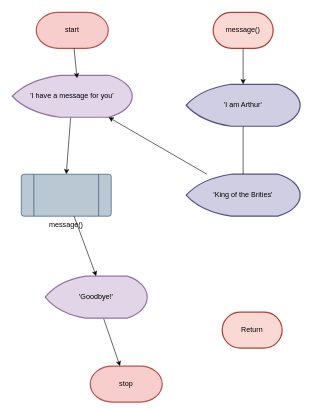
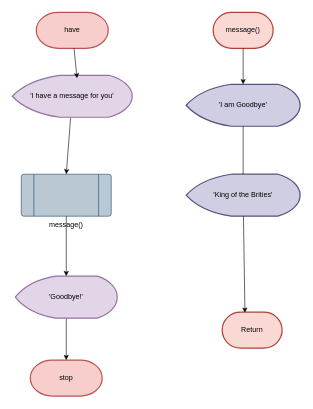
- <mxCell id="2" value="start" style="strokeWidth=2;html=1;shape=mxgraph.flowchart.terminator;whiteSpace=wrap;fillColor=#f8cecc;strokeColor=#b85450;" vertex="1" parent="1"><mxGeometry x="60" y="20" width="120" height="60" as="geometry" /></mxCell>
+ <mxCell id="2" value="have" style="strokeWidth=2;html=1;shape=mxgraph.flowchart.terminator;whiteSpace=wrap;fillColor=#f8cecc;strokeColor=#b85450;" vertex="1" parent="1"><mxGeometry x="60" y="20" width="120" height="60" as="geometry" /></mxCell>
- <mxCell id="10" value="'I am Arthur'" style="strokeWidth=2;html=1;shape=mxgraph.flowchart.display;whiteSpace=wrap;fillColor=#d0cee2;strokeColor=#56517e;" vertex="1" parent="1"><mxGeometry x="310" y="140" width="190" height="70" as="geometry" /></mxCell>
+ <mxCell id="10" value="'I am Goodbye'" style="strokeWidth=2;html=1;shape=mxgraph.flowchart.display;whiteSpace=wrap;fillColor=#d0cee2;strokeColor=#56517e;" vertex="1" parent="1"><mxGeometry x="310" y="140" width="190" height="70" as="geometry" /></mxCell>
- <mxCell id="17" style="edgeStyle=none;html=1;" edge="1" parent="1" source="11" target="5"><mxGeometry relative="1" as="geometry"><mxPoint x="400" y="450" as="targetPoint" /></mxGeometry></mxCell>
+ <mxCell id="17" style="edgeStyle=none;html=1;entryX=0.38;entryY=0.017;entryDx=0;entryDy=0;entryPerimeter=0;" edge="1" parent="1" source="11" target="12"><mxGeometry relative="1" as="geometry"><mxPoint x="400" y="450" as="targetPoint" /></mxGeometry></mxCell>
- <mxCell id="7" value="'Goodbye!'" style="strokeWidth=2;html=1;shape=mxgraph.flowchart.display;whiteSpace=wrap;fillColor=#e1d5e7;strokeColor=#9673a6;" vertex="1" parent="1"><mxGeometry x="75" y="460" width="170" height="70" as="geometry" /></mxCell>
+ <mxCell id="7" value="'Goodbye!'" style="strokeWidth=2;html=1;shape=mxgraph.flowchart.display;whiteSpace=wrap;fillColor=#e1d5e7;strokeColor=#9673a6;" vertex="1" parent="1"><mxGeometry x="25" y="460" width="170" height="70" as="geometry" /></mxCell>
- <mxCell id="3" value="stop" style="strokeWidth=2;html=1;shape=mxgraph.flowchart.terminator;whiteSpace=wrap;fillColor=#f8cecc;strokeColor=#b85450;" vertex="1" parent="1"><mxGeometry x="150" y="610" width="120" height="60" as="geometry" /></mxCell>
+ <mxCell id="3" value="stop" style="strokeWidth=2;html=1;shape=mxgraph.flowchart.terminator;whiteSpace=wrap;fillColor=#f8cecc;strokeColor=#b85450;" vertex="1" parent="1"><mxGeometry x="50" y="600" width="120" height="60" as="geometry" /></mxCell>
